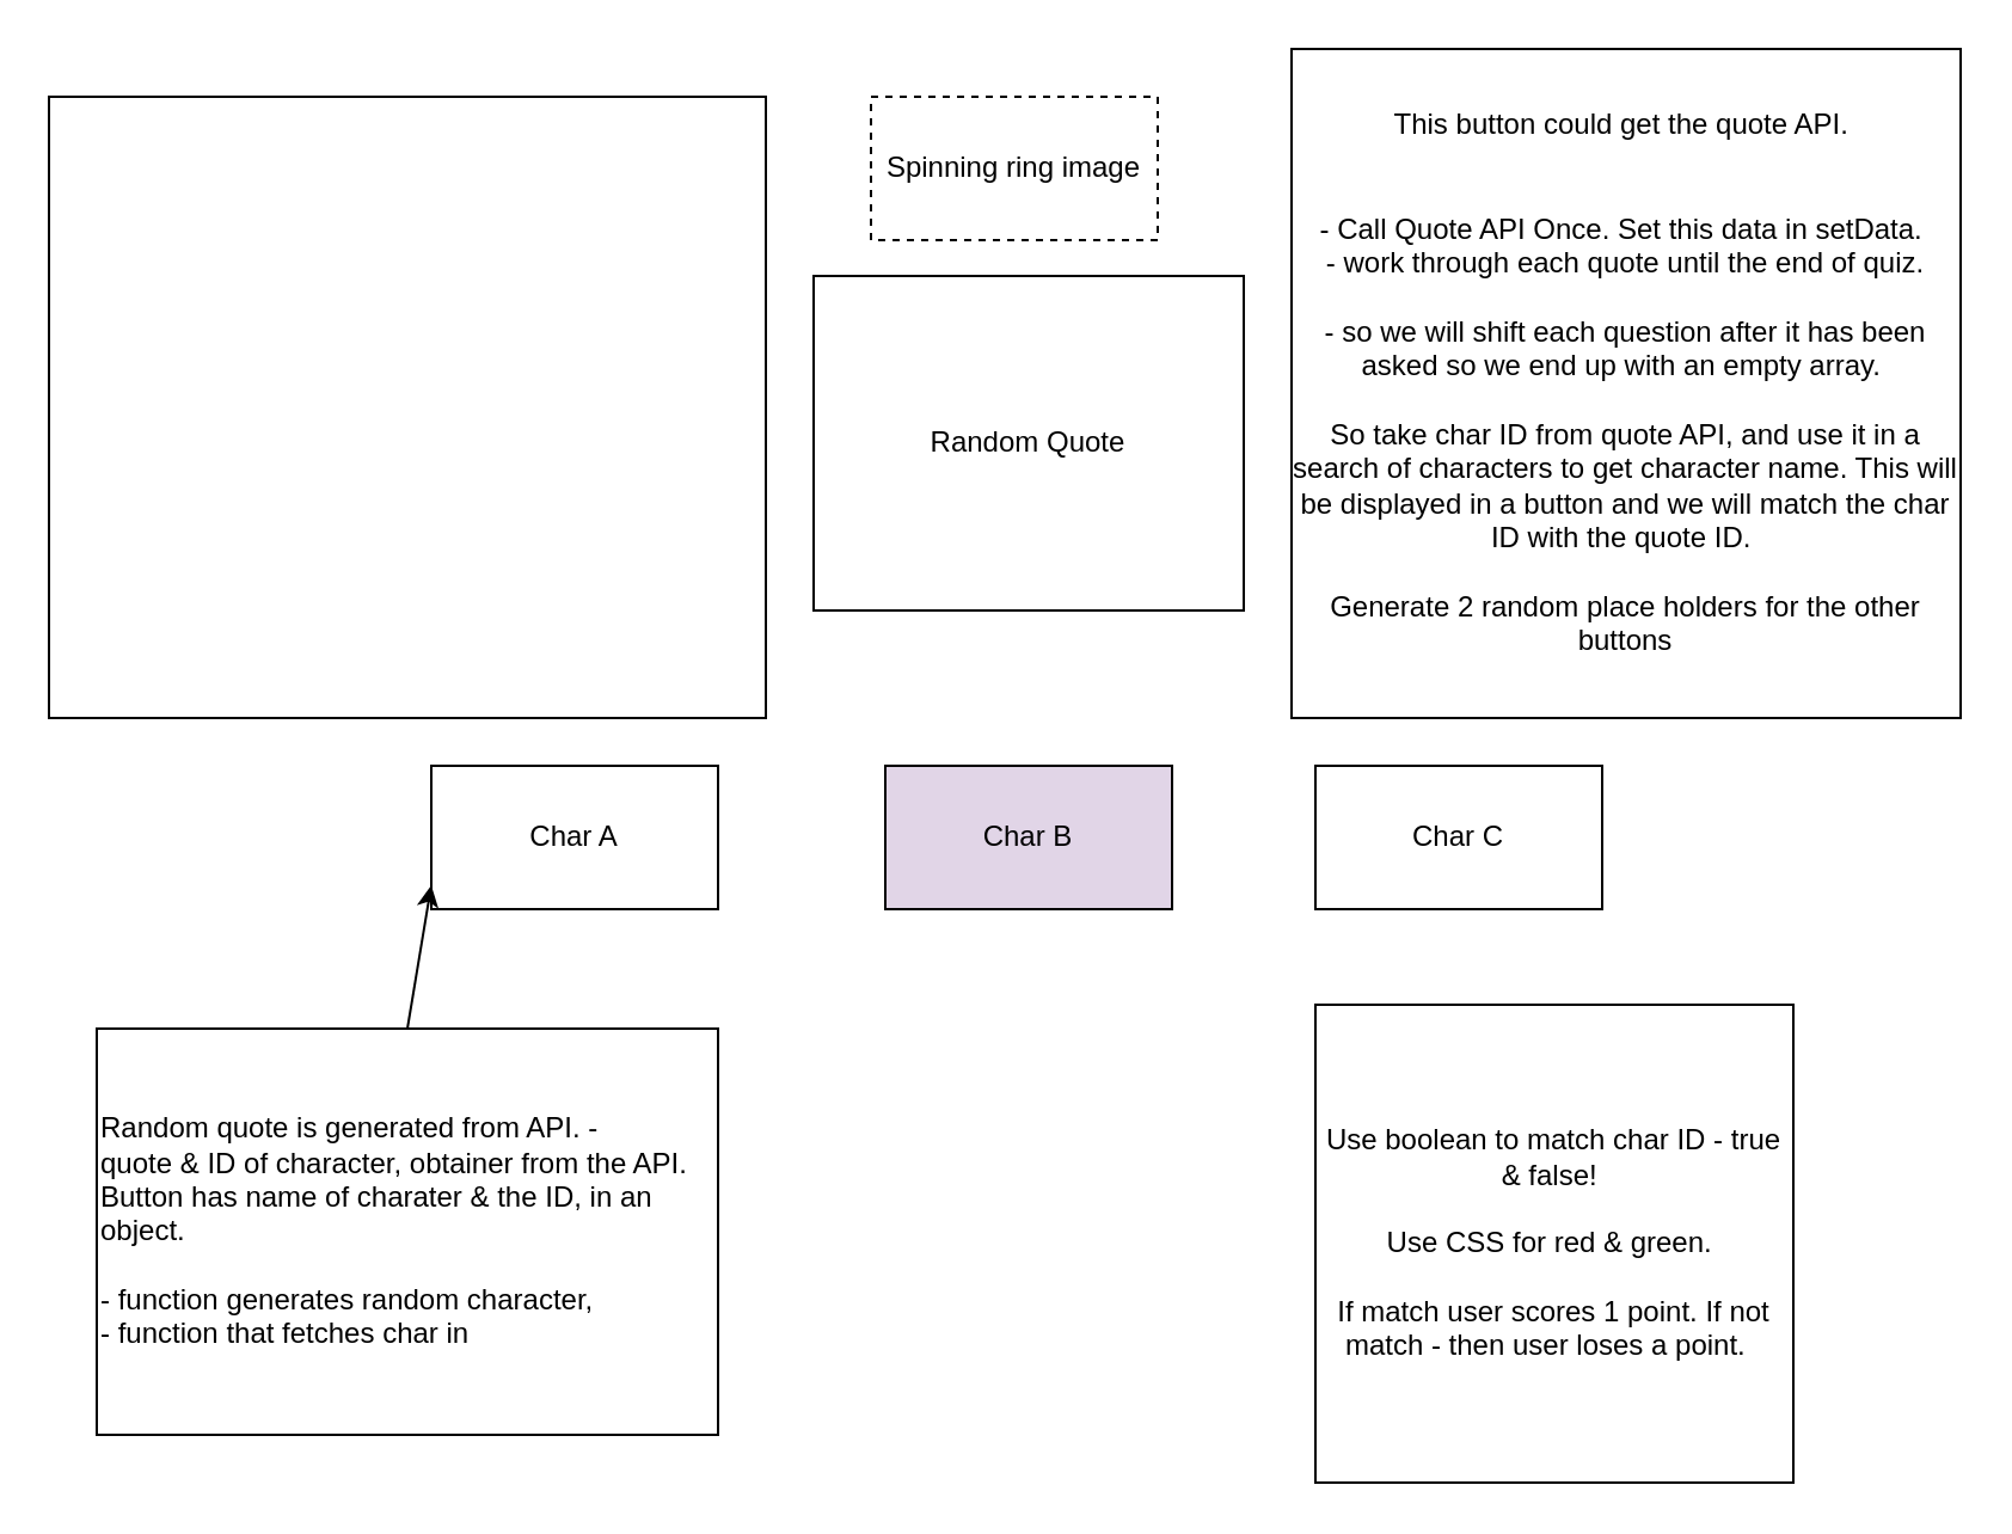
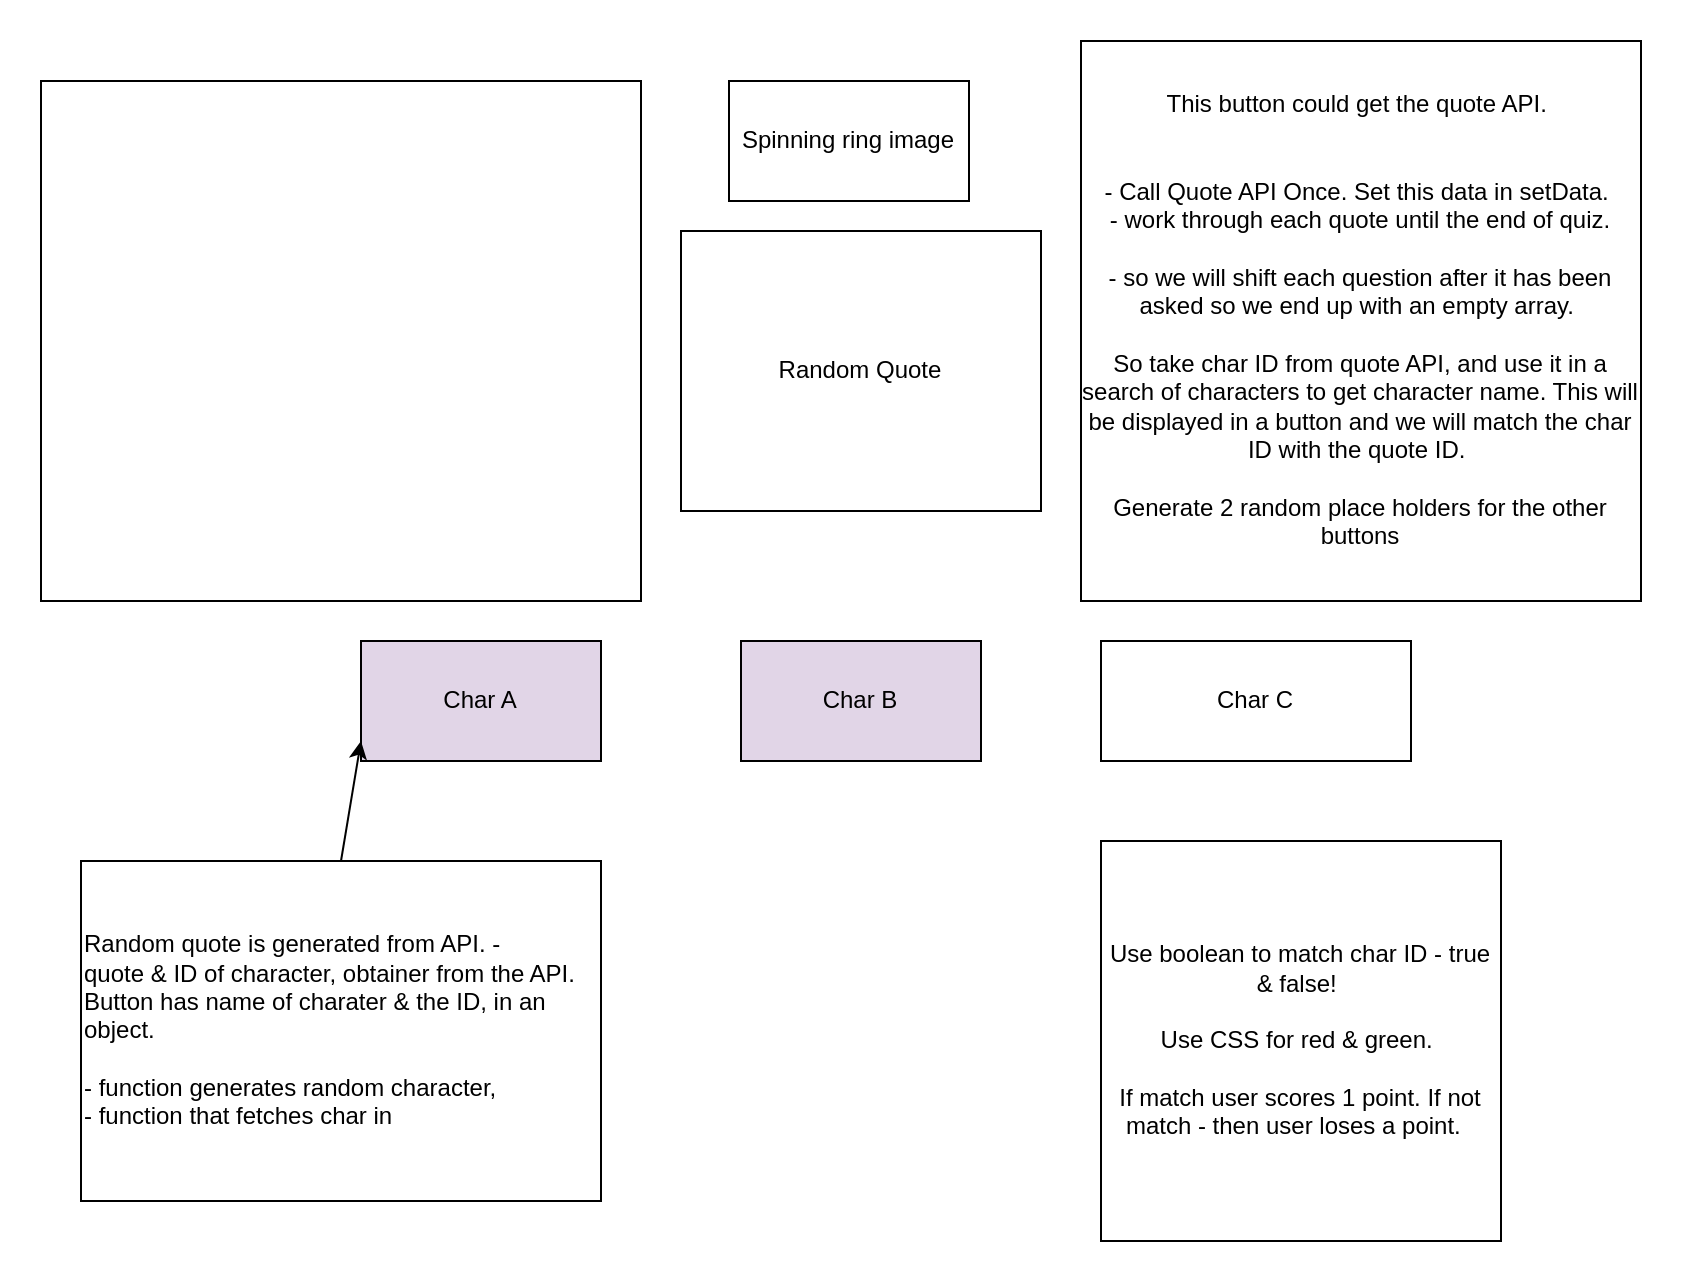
- <mxCell id="3" value="Spinning ring image" style="rounded=0;whiteSpace=wrap;html=1;dashed=1;" vertex="1" parent="1"><mxGeometry x="364" y="40" width="120" height="60" as="geometry" /></mxCell>
+ <mxCell id="3" value="Spinning ring image" style="rounded=0;whiteSpace=wrap;html=1;" vertex="1" parent="1"><mxGeometry x="364" y="40" width="120" height="60" as="geometry" /></mxCell>
- <mxCell id="4" value="Char A" style="rounded=0;whiteSpace=wrap;html=1;" vertex="1" parent="1"><mxGeometry x="180" y="320" width="120" height="60" as="geometry" /></mxCell>
+ <mxCell id="4" value="Char A" style="rounded=0;whiteSpace=wrap;html=1;fillColor=#e1d5e7;" vertex="1" parent="1"><mxGeometry x="180" y="320" width="120" height="60" as="geometry" /></mxCell>
- <mxCell id="6" value="Char C" style="rounded=0;whiteSpace=wrap;html=1;" vertex="1" parent="1"><mxGeometry x="550" y="320" width="120" height="60" as="geometry" /></mxCell>
+ <mxCell id="6" value="Char C" style="rounded=0;whiteSpace=wrap;html=1;" vertex="1" parent="1"><mxGeometry x="550" y="320" width="155" height="60" as="geometry" /></mxCell>
